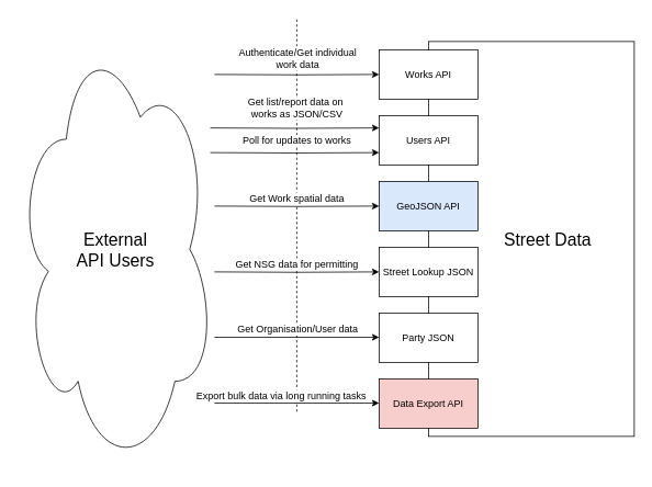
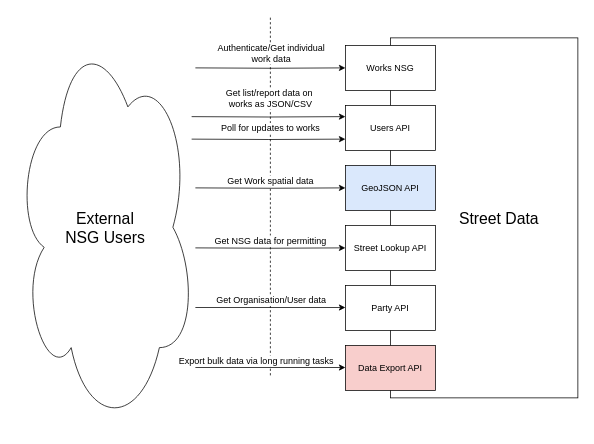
- <mxCell id="5" value="Works API" style="rounded=0;whiteSpace=wrap;html=1;" parent="1" vertex="1"><mxGeometry x="460" y="60" width="120" height="60" as="geometry" /></mxCell>
+ <mxCell id="5" value="Works NSG" style="rounded=0;whiteSpace=wrap;html=1;" parent="1" vertex="1"><mxGeometry x="460" y="60" width="120" height="60" as="geometry" /></mxCell>
- <mxCell id="2" value="&lt;font style=&quot;font-size: 21px&quot;&gt;External &lt;br&gt;API Users&lt;/font&gt;" style="ellipse;shape=cloud;whiteSpace=wrap;html=1;" parent="1" vertex="1"><mxGeometry x="20" y="35" width="240" height="535" as="geometry" /></mxCell>
+ <mxCell id="2" value="&lt;font style=&quot;font-size: 21px&quot;&gt;External &lt;br&gt;NSG Users&lt;/font&gt;" style="ellipse;shape=cloud;whiteSpace=wrap;html=1;" parent="1" vertex="1"><mxGeometry x="20" y="35" width="240" height="535" as="geometry" /></mxCell>
- <mxCell id="8" value="Street Lookup JSON" style="rounded=0;whiteSpace=wrap;html=1;" parent="1" vertex="1"><mxGeometry x="460" y="300" width="120" height="60" as="geometry" /></mxCell>
+ <mxCell id="8" value="Street Lookup API" style="rounded=0;whiteSpace=wrap;html=1;" parent="1" vertex="1"><mxGeometry x="460" y="300" width="120" height="60" as="geometry" /></mxCell>
- <mxCell id="21" value="Party JSON" style="rounded=0;whiteSpace=wrap;html=1;" vertex="1" parent="1"><mxGeometry x="460" y="380" width="120" height="60" as="geometry" /></mxCell>
+ <mxCell id="21" value="Party API" style="rounded=0;whiteSpace=wrap;html=1;" vertex="1" parent="1"><mxGeometry x="460" y="380" width="120" height="60" as="geometry" /></mxCell>
